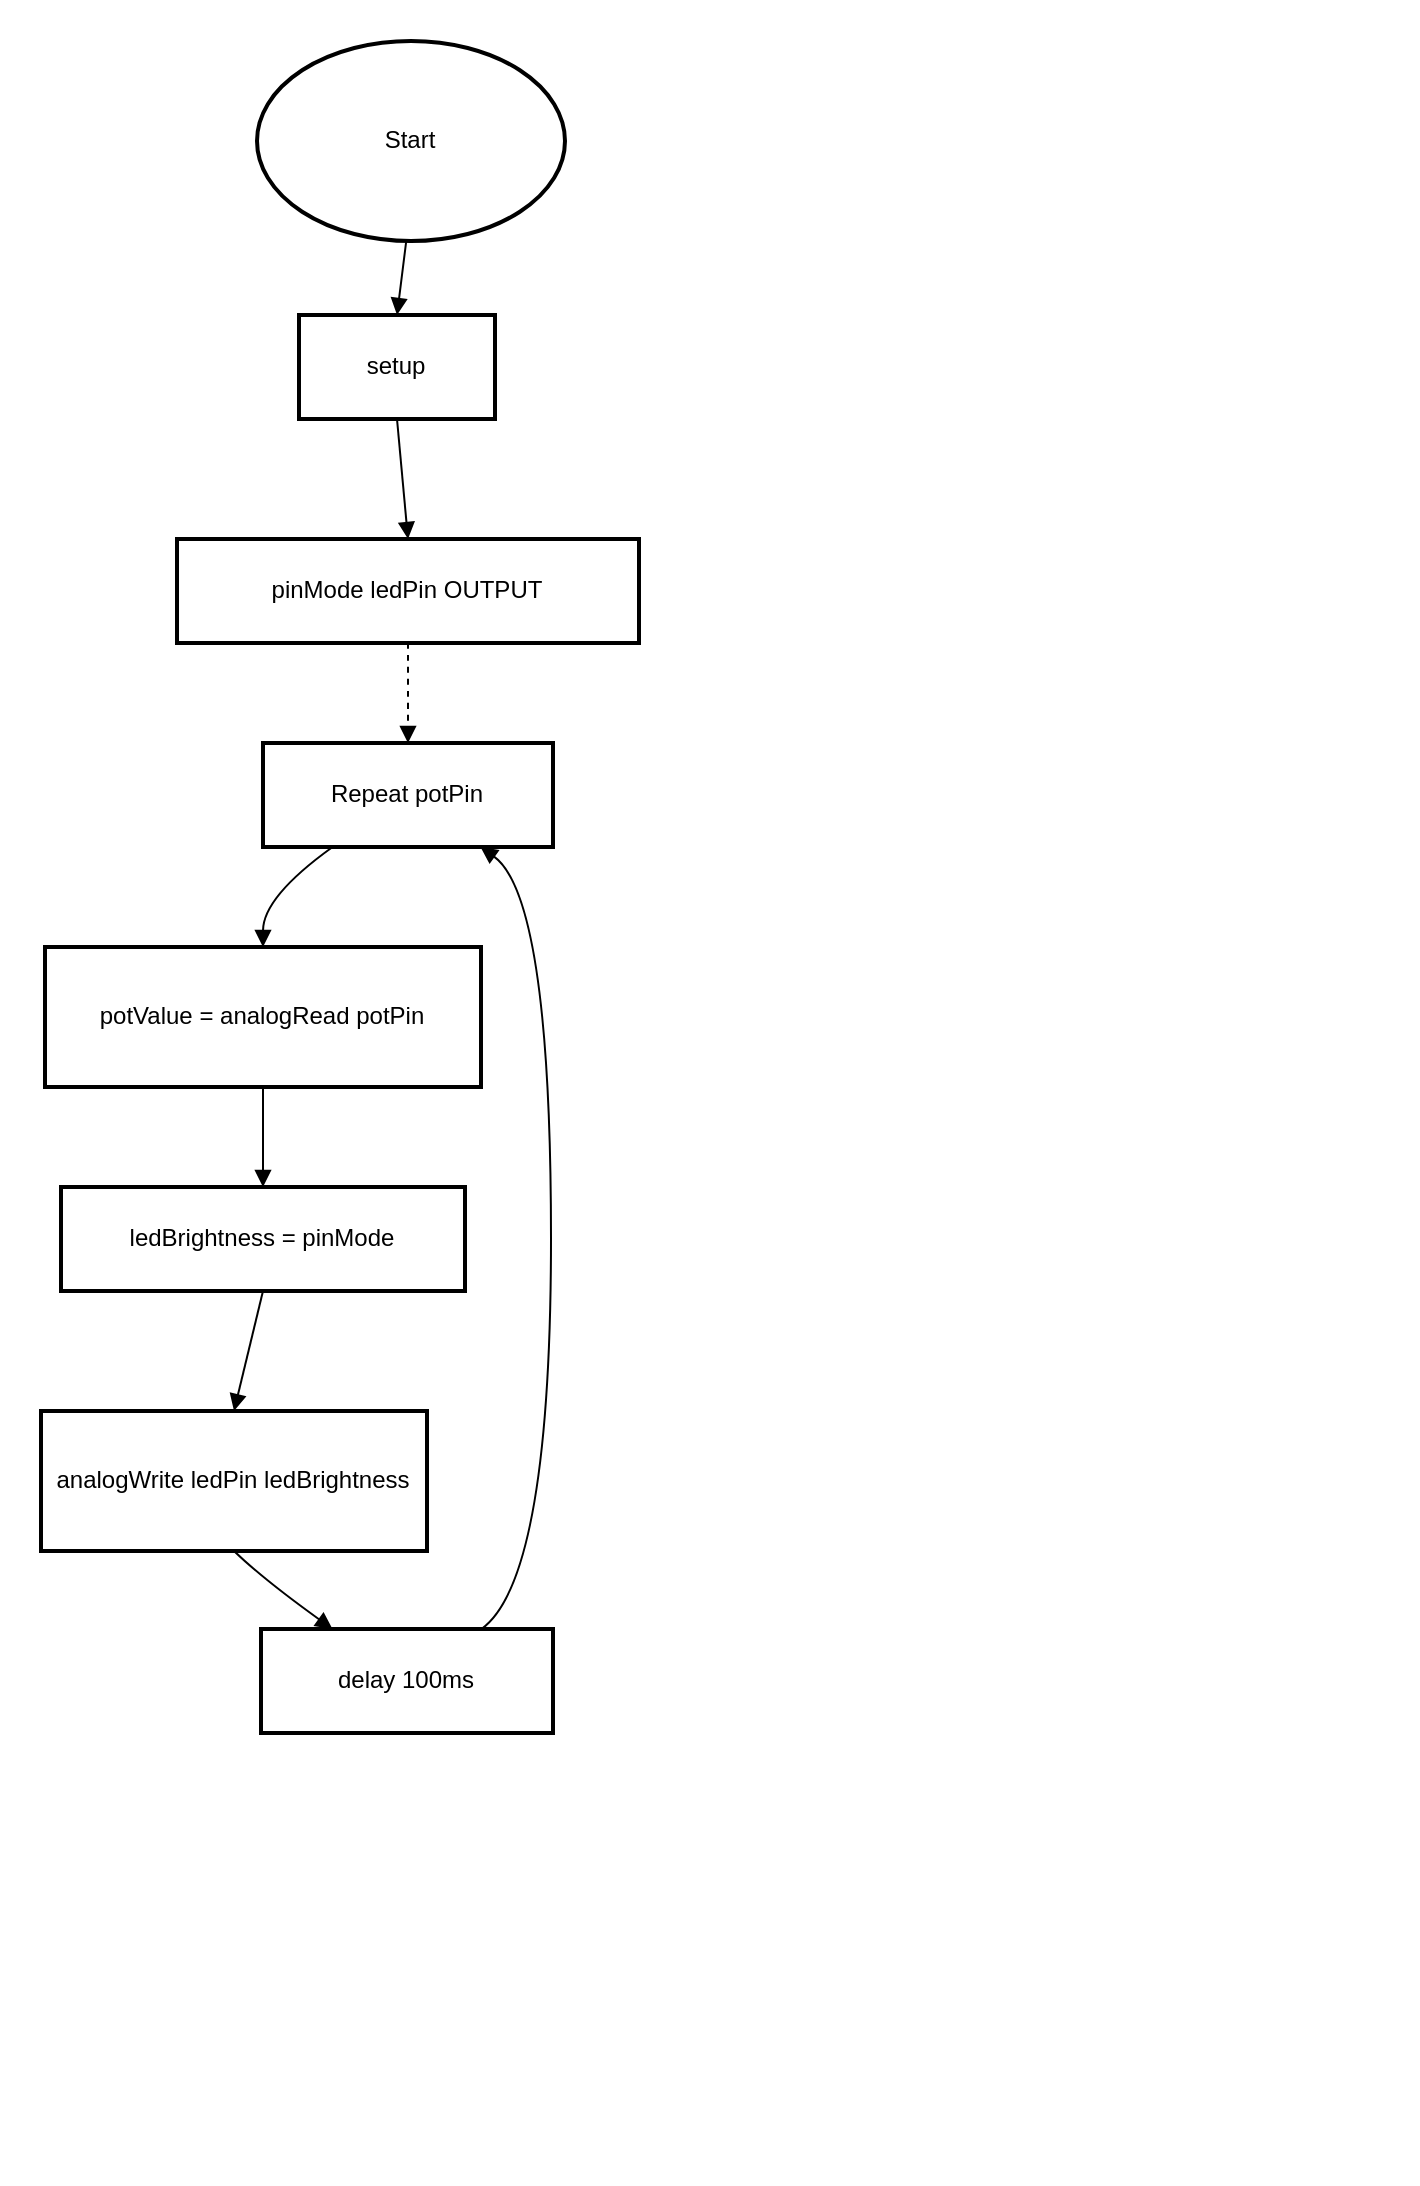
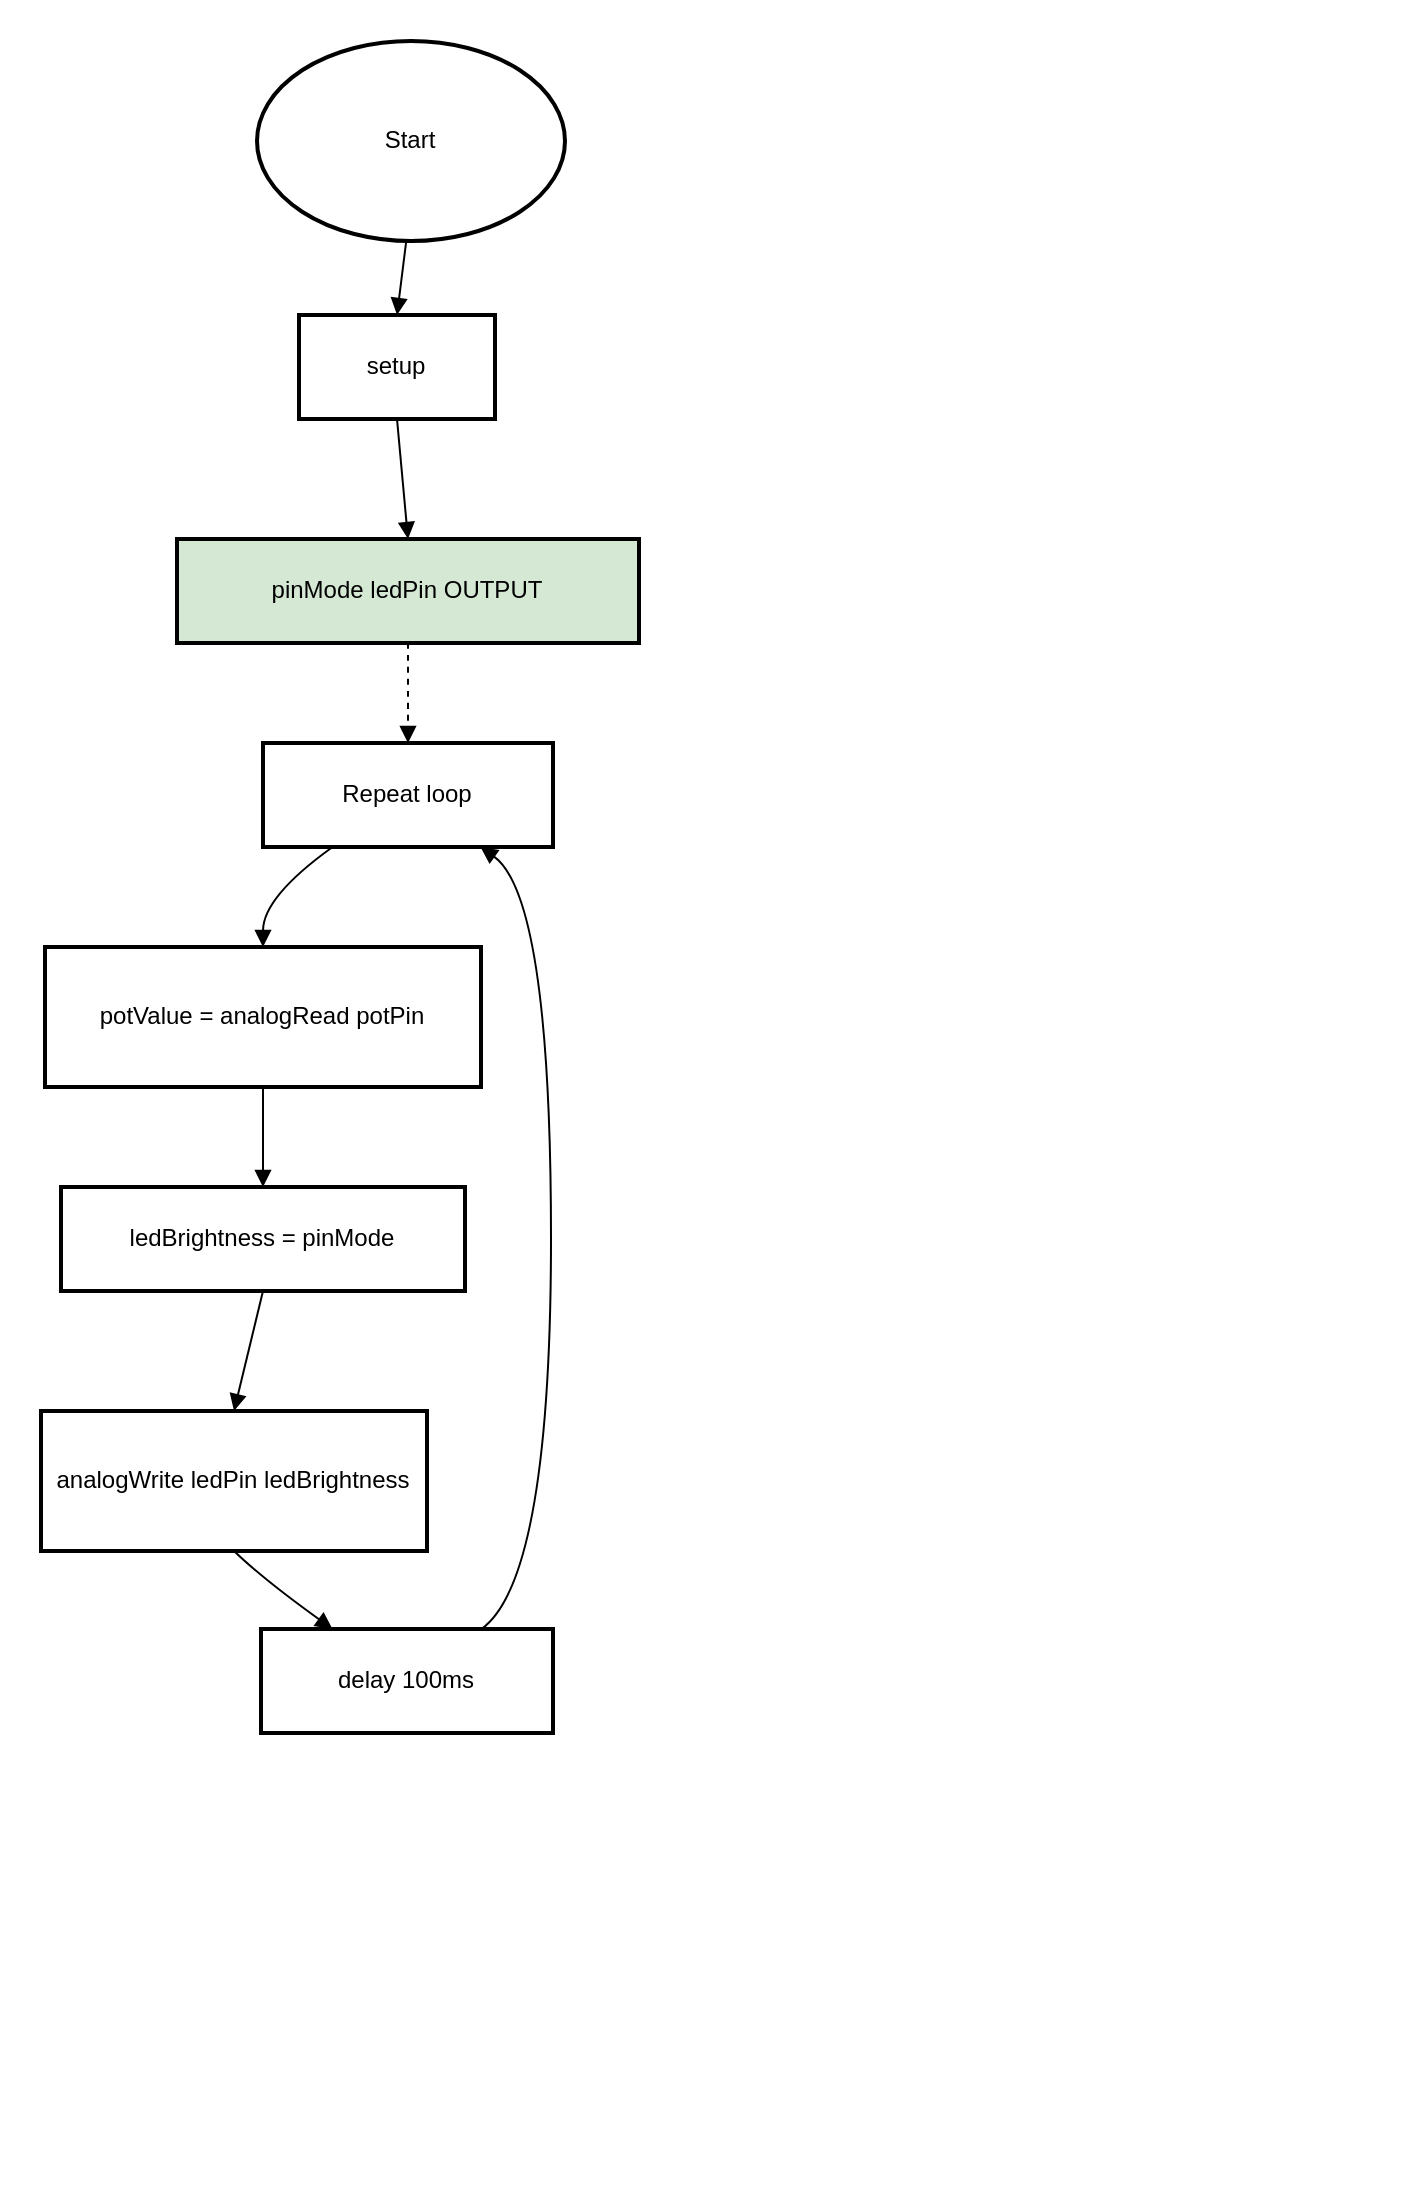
- <mxCell id="4" value="pinMode ledPin OUTPUT" style="whiteSpace=wrap;strokeWidth=2;" vertex="1" parent="1"><mxGeometry x="88" y="269" width="231" height="52" as="geometry" /></mxCell>
+ <mxCell id="4" value="pinMode ledPin OUTPUT" style="whiteSpace=wrap;strokeWidth=2;fillColor=#d5e8d4;" vertex="1" parent="1"><mxGeometry x="88" y="269" width="231" height="52" as="geometry" /></mxCell>
- <mxCell id="5" value="Repeat potPin" style="whiteSpace=wrap;strokeWidth=2;" vertex="1" parent="1"><mxGeometry x="131" y="371" width="145" height="52" as="geometry" /></mxCell>
+ <mxCell id="5" value="Repeat loop" style="whiteSpace=wrap;strokeWidth=2;" vertex="1" parent="1"><mxGeometry x="131" y="371" width="145" height="52" as="geometry" /></mxCell>
